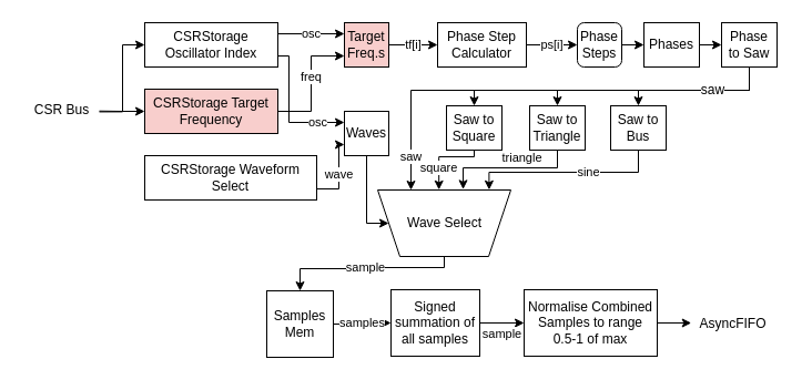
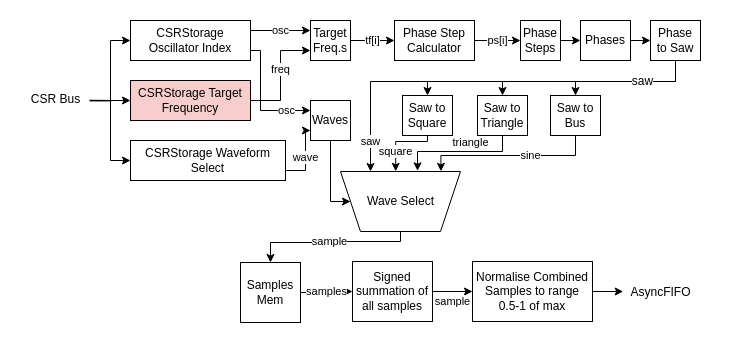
- <mxCell id="19" value="Target Freq.s" style="whiteSpace=wrap;html=1;fillColor=#f8cecc;" vertex="1" parent="1"><mxGeometry x="310" width="40" height="40" as="geometry" y="20" /></mxCell>
+ <mxCell id="19" value="Target Freq.s" style="whiteSpace=wrap;html=1;" vertex="1" parent="1"><mxGeometry x="310" width="40" height="40" as="geometry" y="20" /></mxCell>
- <mxCell id="25" value="Phase Steps" style="whiteSpace=wrap;html=1;rounded=1;" vertex="1" parent="1"><mxGeometry x="520" width="40" height="40" as="geometry" y="20" /></mxCell>
+ <mxCell id="25" value="Phase Steps" style="whiteSpace=wrap;html=1;" vertex="1" parent="1"><mxGeometry x="520" width="40" height="40" as="geometry" y="20" /></mxCell>
+ <mxCell id="6" style="edgeStyle=orthogonalEdgeStyle;rounded=0;orthogonalLoop=1;jettySize=auto;html=1;exitX=0;exitY=0.5;exitDx=0;exitDy=0;entryX=1.006;entryY=0.533;entryDx=0;entryDy=0;entryPerimeter=0;startArrow=classic;startFill=1;endArrow=none;endFill=0;" edge="1" parent="1" source="8" target="12"><mxGeometry relative="1" as="geometry" /></mxCell>
